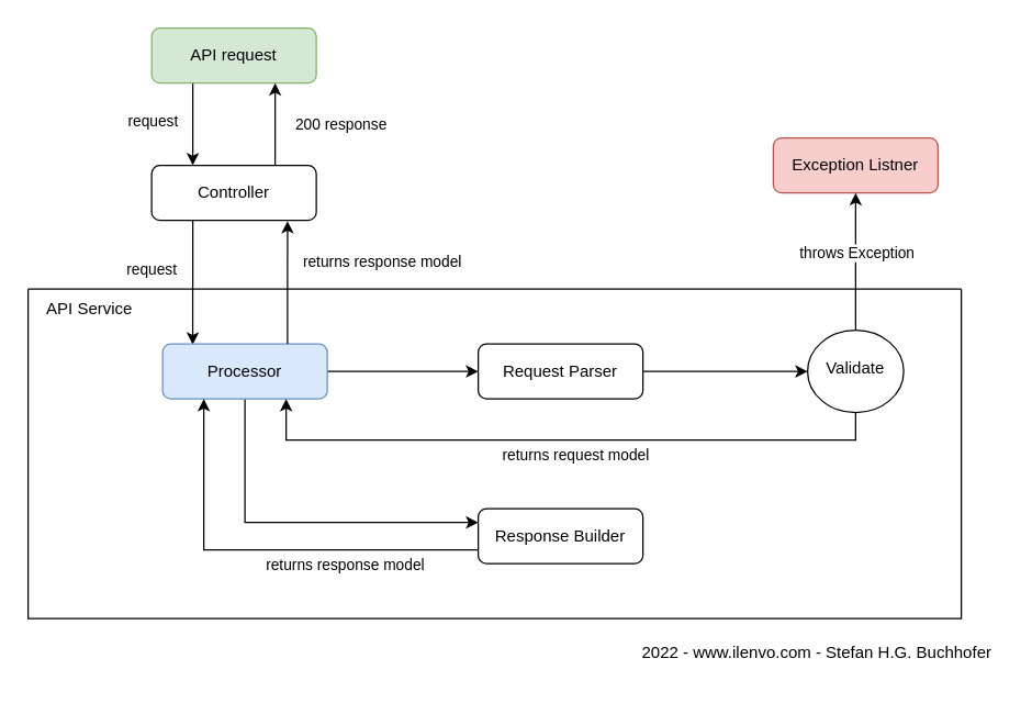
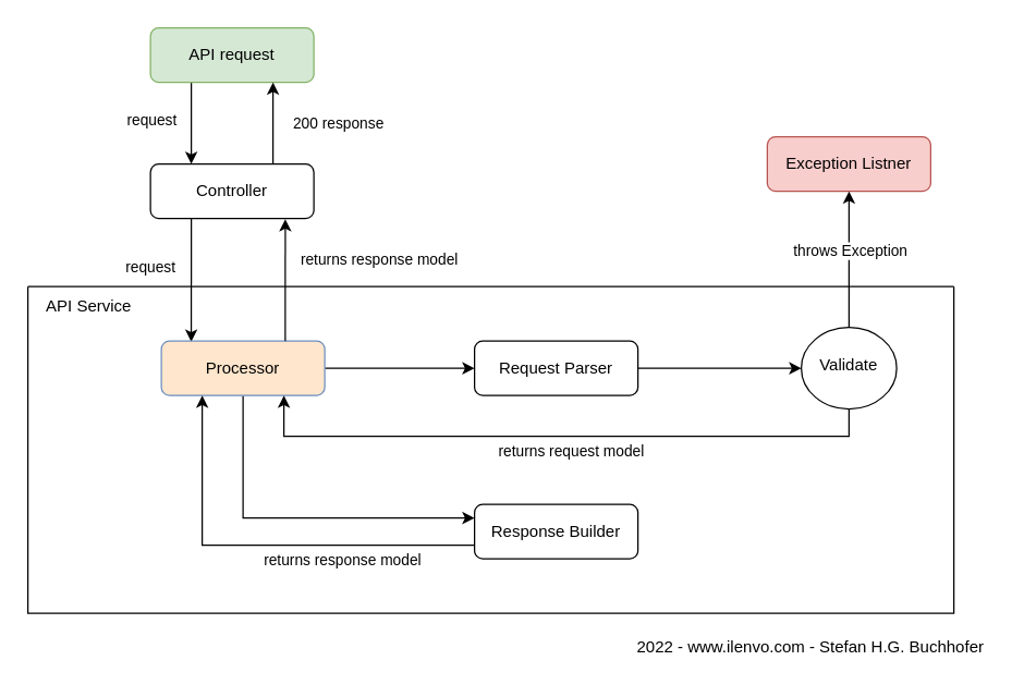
- <mxCell id="12" value="Processor" style="rounded=1;whiteSpace=wrap;html=1;fontSize=12;glass=0;strokeWidth=1;shadow=0;fillColor=#dae8fc;strokeColor=#6c8ebf;" vertex="1" parent="9"><mxGeometry x="98" y="40" width="120" height="40" as="geometry" /></mxCell>
+ <mxCell id="12" value="Processor" style="rounded=1;whiteSpace=wrap;html=1;fontSize=12;glass=0;strokeWidth=1;shadow=0;fillColor=#ffe6cc;strokeColor=#6c8ebf;" vertex="1" parent="9"><mxGeometry x="98" y="40" width="120" height="40" as="geometry" /></mxCell>
